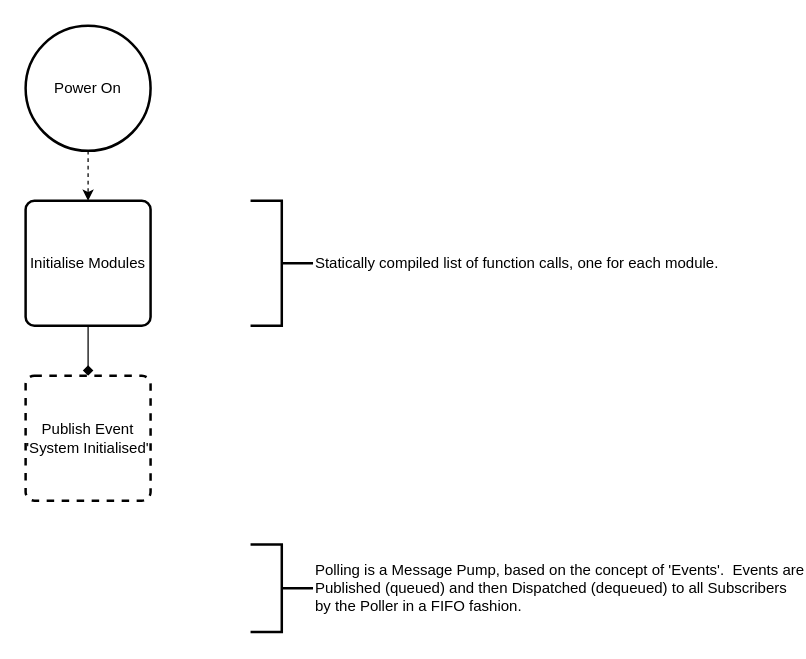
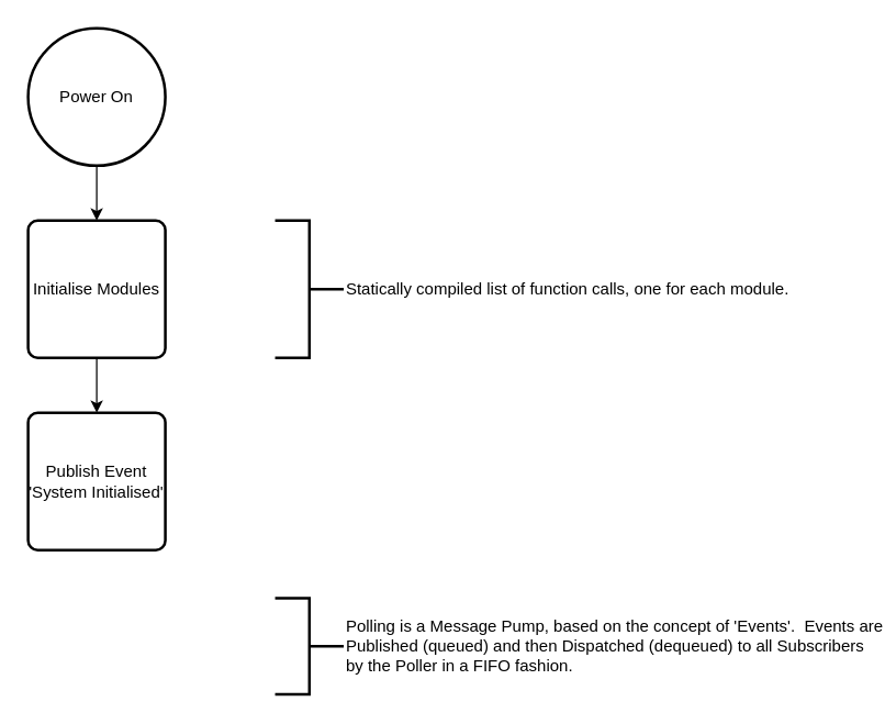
- <mxCell id="2" style="edgeStyle=orthogonalEdgeStyle;rounded=0;orthogonalLoop=1;jettySize=auto;html=1;dashed=1;" edge="1" parent="1" source="3" target="5"><mxGeometry relative="1" as="geometry" /></mxCell>
+ <mxCell id="2" style="edgeStyle=orthogonalEdgeStyle;rounded=0;orthogonalLoop=1;jettySize=auto;html=1;" edge="1" parent="1" source="3" target="5"><mxGeometry relative="1" as="geometry" /></mxCell>
- <mxCell id="4" style="edgeStyle=orthogonalEdgeStyle;rounded=0;orthogonalLoop=1;jettySize=auto;html=1;endArrow=diamond;" edge="1" parent="1" source="5" target="6"><mxGeometry relative="1" as="geometry" /></mxCell>
+ <mxCell id="4" style="edgeStyle=orthogonalEdgeStyle;rounded=0;orthogonalLoop=1;jettySize=auto;html=1;" edge="1" parent="1" source="5" target="6"><mxGeometry relative="1" as="geometry" /></mxCell>
- <mxCell id="6" value="Publish Event 'System Initialised'" style="rounded=1;whiteSpace=wrap;html=1;absoluteArcSize=1;arcSize=14;strokeWidth=2;dashed=1;" vertex="1" parent="1"><mxGeometry x="20" y="300" width="100" height="100" as="geometry" /></mxCell>
+ <mxCell id="6" value="Publish Event 'System Initialised'" style="rounded=1;whiteSpace=wrap;html=1;absoluteArcSize=1;arcSize=14;strokeWidth=2;" vertex="1" parent="1"><mxGeometry x="20" y="300" width="100" height="100" as="geometry" /></mxCell>
